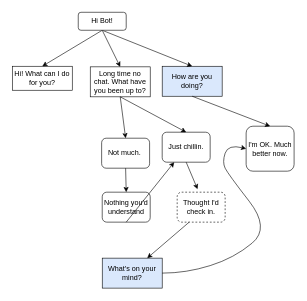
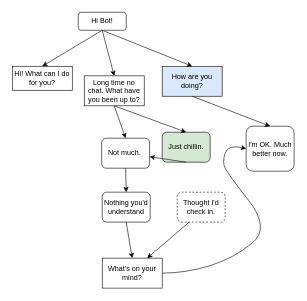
- <mxCell id="7" value="Long time no chat. What have you been up to?" style="rounded=0;whiteSpace=wrap;html=1;" vertex="1" parent="1"><mxGeometry x="150" y="111" width="100" height="50" as="geometry" /></mxCell>
+ <mxCell id="7" value="Long time no chat. What have you been up to?" style="rounded=0;whiteSpace=wrap;html=1;" vertex="1" parent="1"><mxGeometry x="140" y="126" width="100" height="50" as="geometry" /></mxCell>
- <mxCell id="3" value="Just chillin." style="rounded=1;whiteSpace=wrap;html=1;" vertex="1" parent="1"><mxGeometry x="270" y="220" width="80" height="50" as="geometry" /></mxCell>
+ <mxCell id="3" value="Just chillin." style="rounded=1;whiteSpace=wrap;html=1;fillColor=#d5e8d4;" vertex="1" parent="1"><mxGeometry x="270" y="220" width="80" height="50" as="geometry" /></mxCell>
- <mxCell id="21" value="" style="endArrow=classic;html=1;entryX=0.425;entryY=-0.1;entryDx=0;entryDy=0;exitX=0.5;exitY=1;exitDx=0;exitDy=0;entryPerimeter=0;" edge="1" parent="1" source="3" target="14"><mxGeometry width="50" height="50" relative="1" as="geometry"><mxPoint x="210" y="171" as="sourcePoint" /><mxPoint x="320" y="230" as="targetPoint" /></mxGeometry></mxCell>
+ <mxCell id="21" value="" style="endArrow=classic;html=1;exitX=0.5;exitY=1;exitDx=0;exitDy=0;" edge="1" parent="1" source="3" target="11"><mxGeometry width="50" height="50" relative="1" as="geometry"><mxPoint x="210" y="171" as="sourcePoint" /><mxPoint x="320" y="230" as="targetPoint" /></mxGeometry></mxCell>
- <mxCell id="16" value="" style="endArrow=classic;html=1;exitX=0.5;exitY=1;exitDx=0;exitDy=0;" edge="1" parent="1" source="13" target="3"><mxGeometry width="50" height="50" relative="1" as="geometry"><mxPoint x="180" y="401" as="sourcePoint" /><mxPoint x="189" y="470" as="targetPoint" /></mxGeometry></mxCell>
+ <mxCell id="16" value="" style="endArrow=classic;html=1;entryX=0.5;entryY=0;entryDx=0;entryDy=0;exitX=0.5;exitY=1;exitDx=0;exitDy=0;" edge="1" parent="1" source="13" target="15"><mxGeometry width="50" height="50" relative="1" as="geometry"><mxPoint x="180" y="401" as="sourcePoint" /><mxPoint x="189" y="470" as="targetPoint" /></mxGeometry></mxCell>
- <mxCell id="15" value="What's on your mind?" style="rounded=0;whiteSpace=wrap;html=1;fillColor=#dae8fc;" vertex="1" parent="1"><mxGeometry x="170" y="430" width="100" height="50" as="geometry" /></mxCell>
+ <mxCell id="15" value="What's on your mind?" style="rounded=0;whiteSpace=wrap;html=1;" vertex="1" parent="1"><mxGeometry x="170" y="430" width="100" height="50" as="geometry" /></mxCell>
